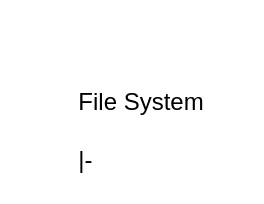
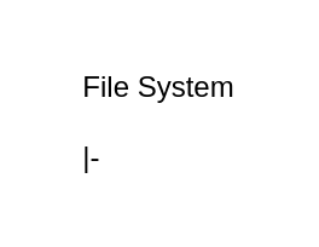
- <mxCell id="2" value="File System&lt;br&gt;&lt;br&gt;&lt;div style=&quot;text-align: left;&quot;&gt;|-&amp;nbsp;&lt;/div&gt;" style="text;html=1;align=center;verticalAlign=middle;resizable=0;points=[];autosize=1;strokeColor=none;fillColor=none;" vertex="1" parent="1"><mxGeometry x="25" y="35" width="90" height="60" as="geometry" /></mxCell>
+ <mxCell id="2" value="File System&lt;br&gt;&lt;br&gt;&lt;div style=&quot;text-align: left;&quot;&gt;|-&amp;nbsp;&lt;/div&gt;" style="text;html=1;align=center;verticalAlign=middle;resizable=0;points=[];autosize=1;strokeColor=none;fillColor=none;" vertex="1" parent="1"><mxGeometry x="20" y="20" width="90" height="60" as="geometry" /></mxCell>
